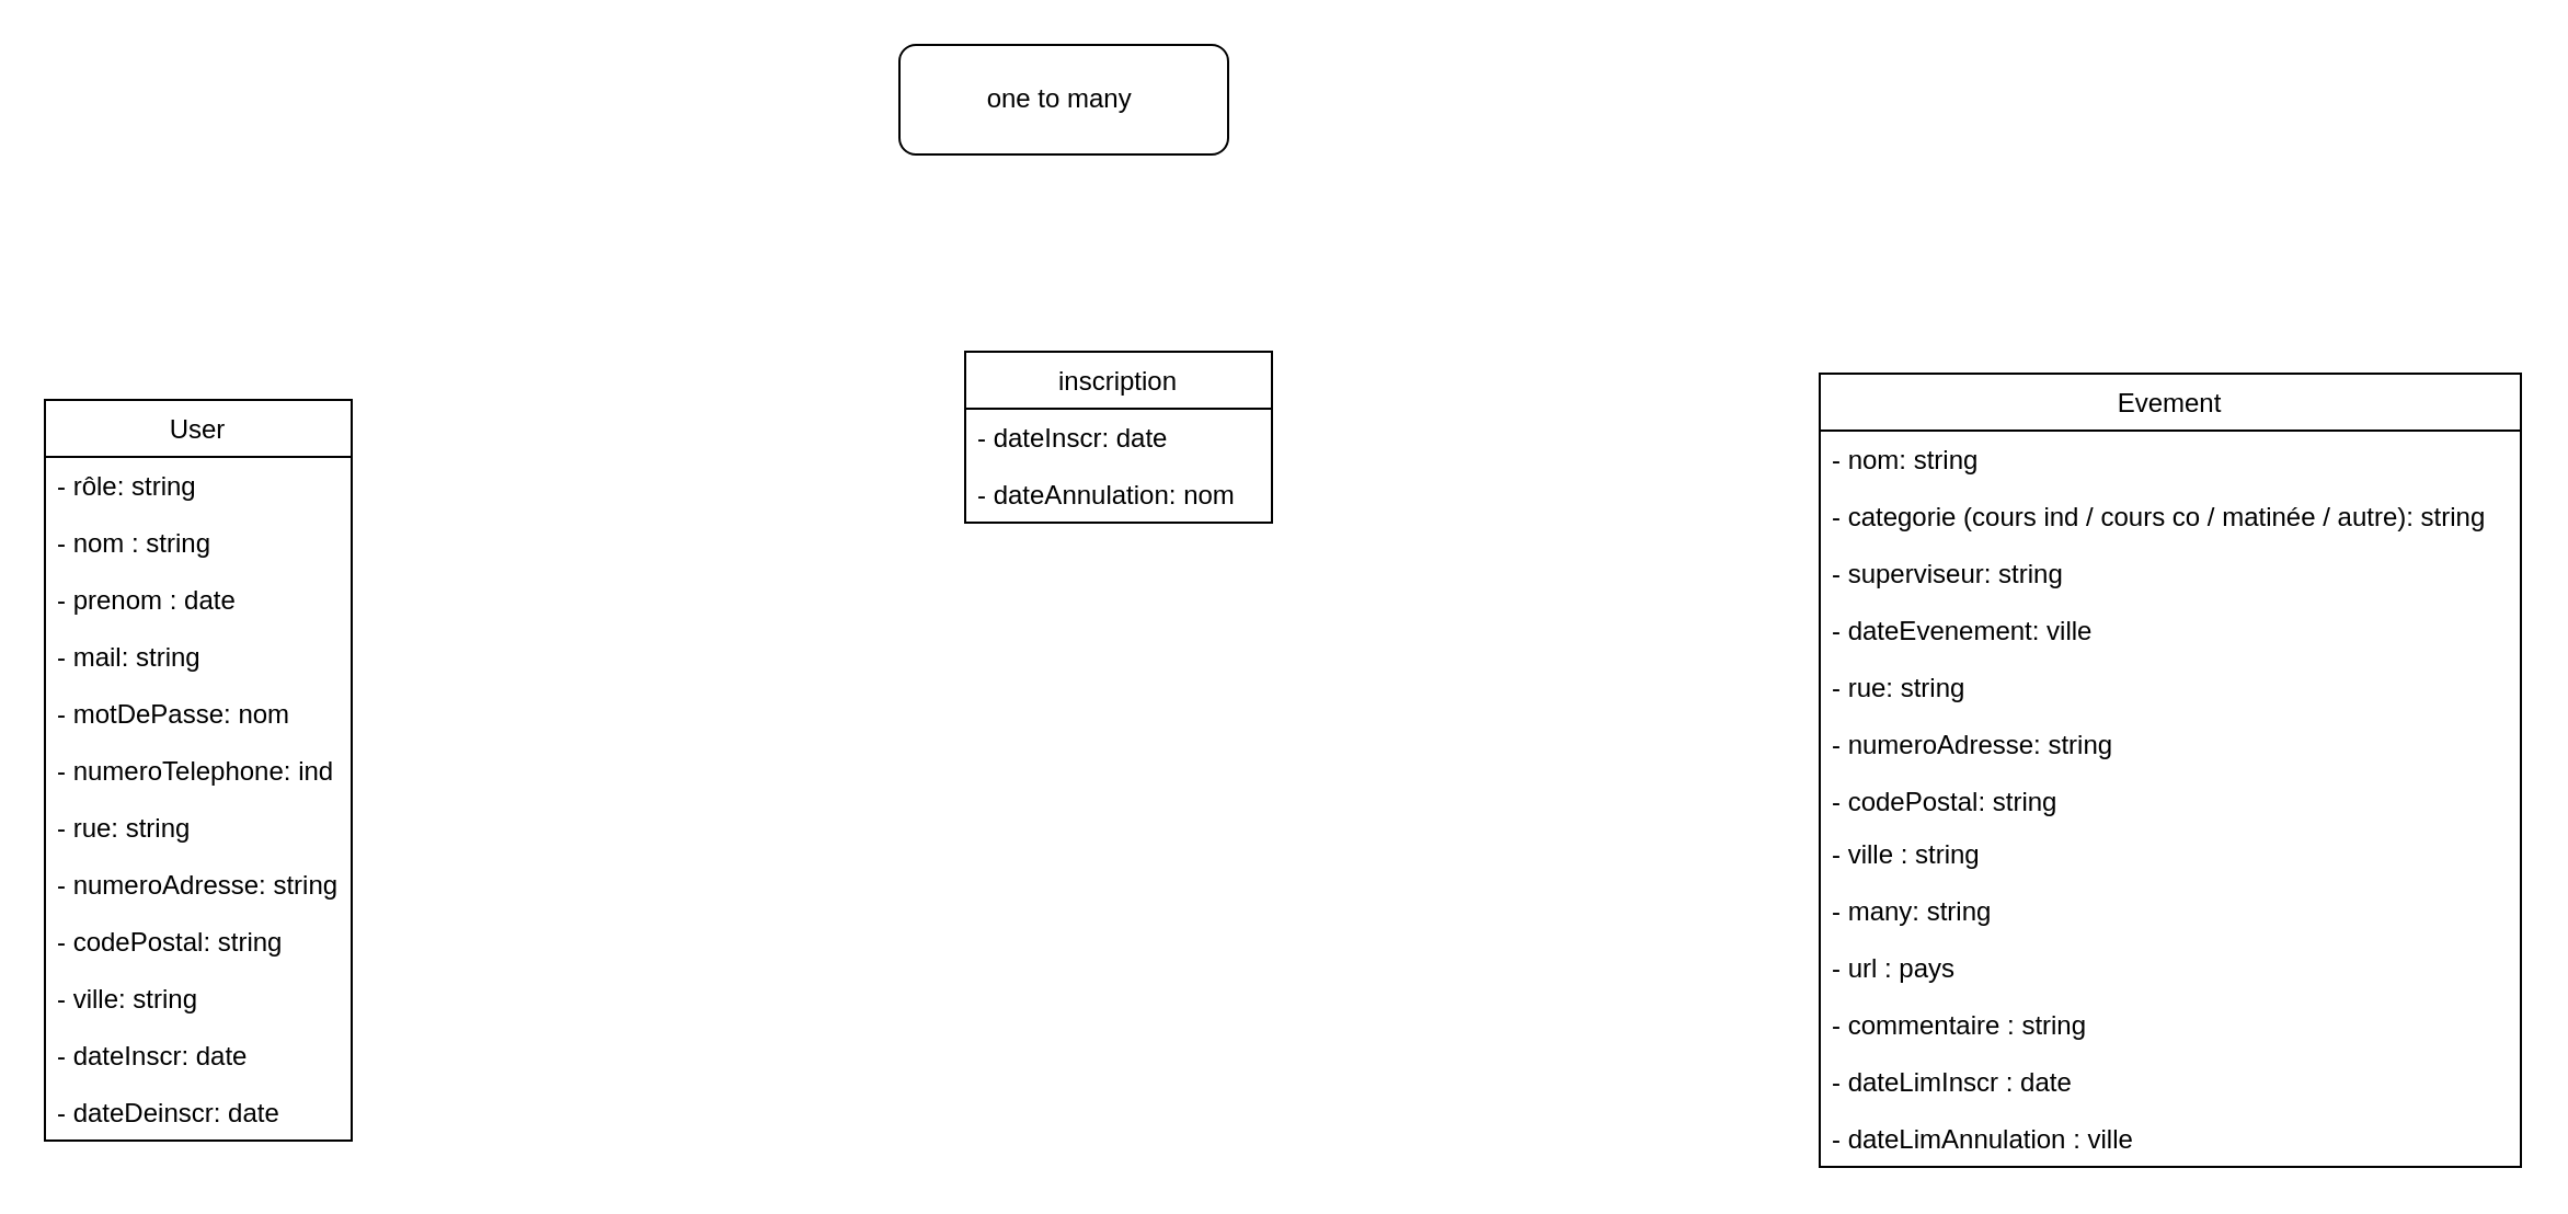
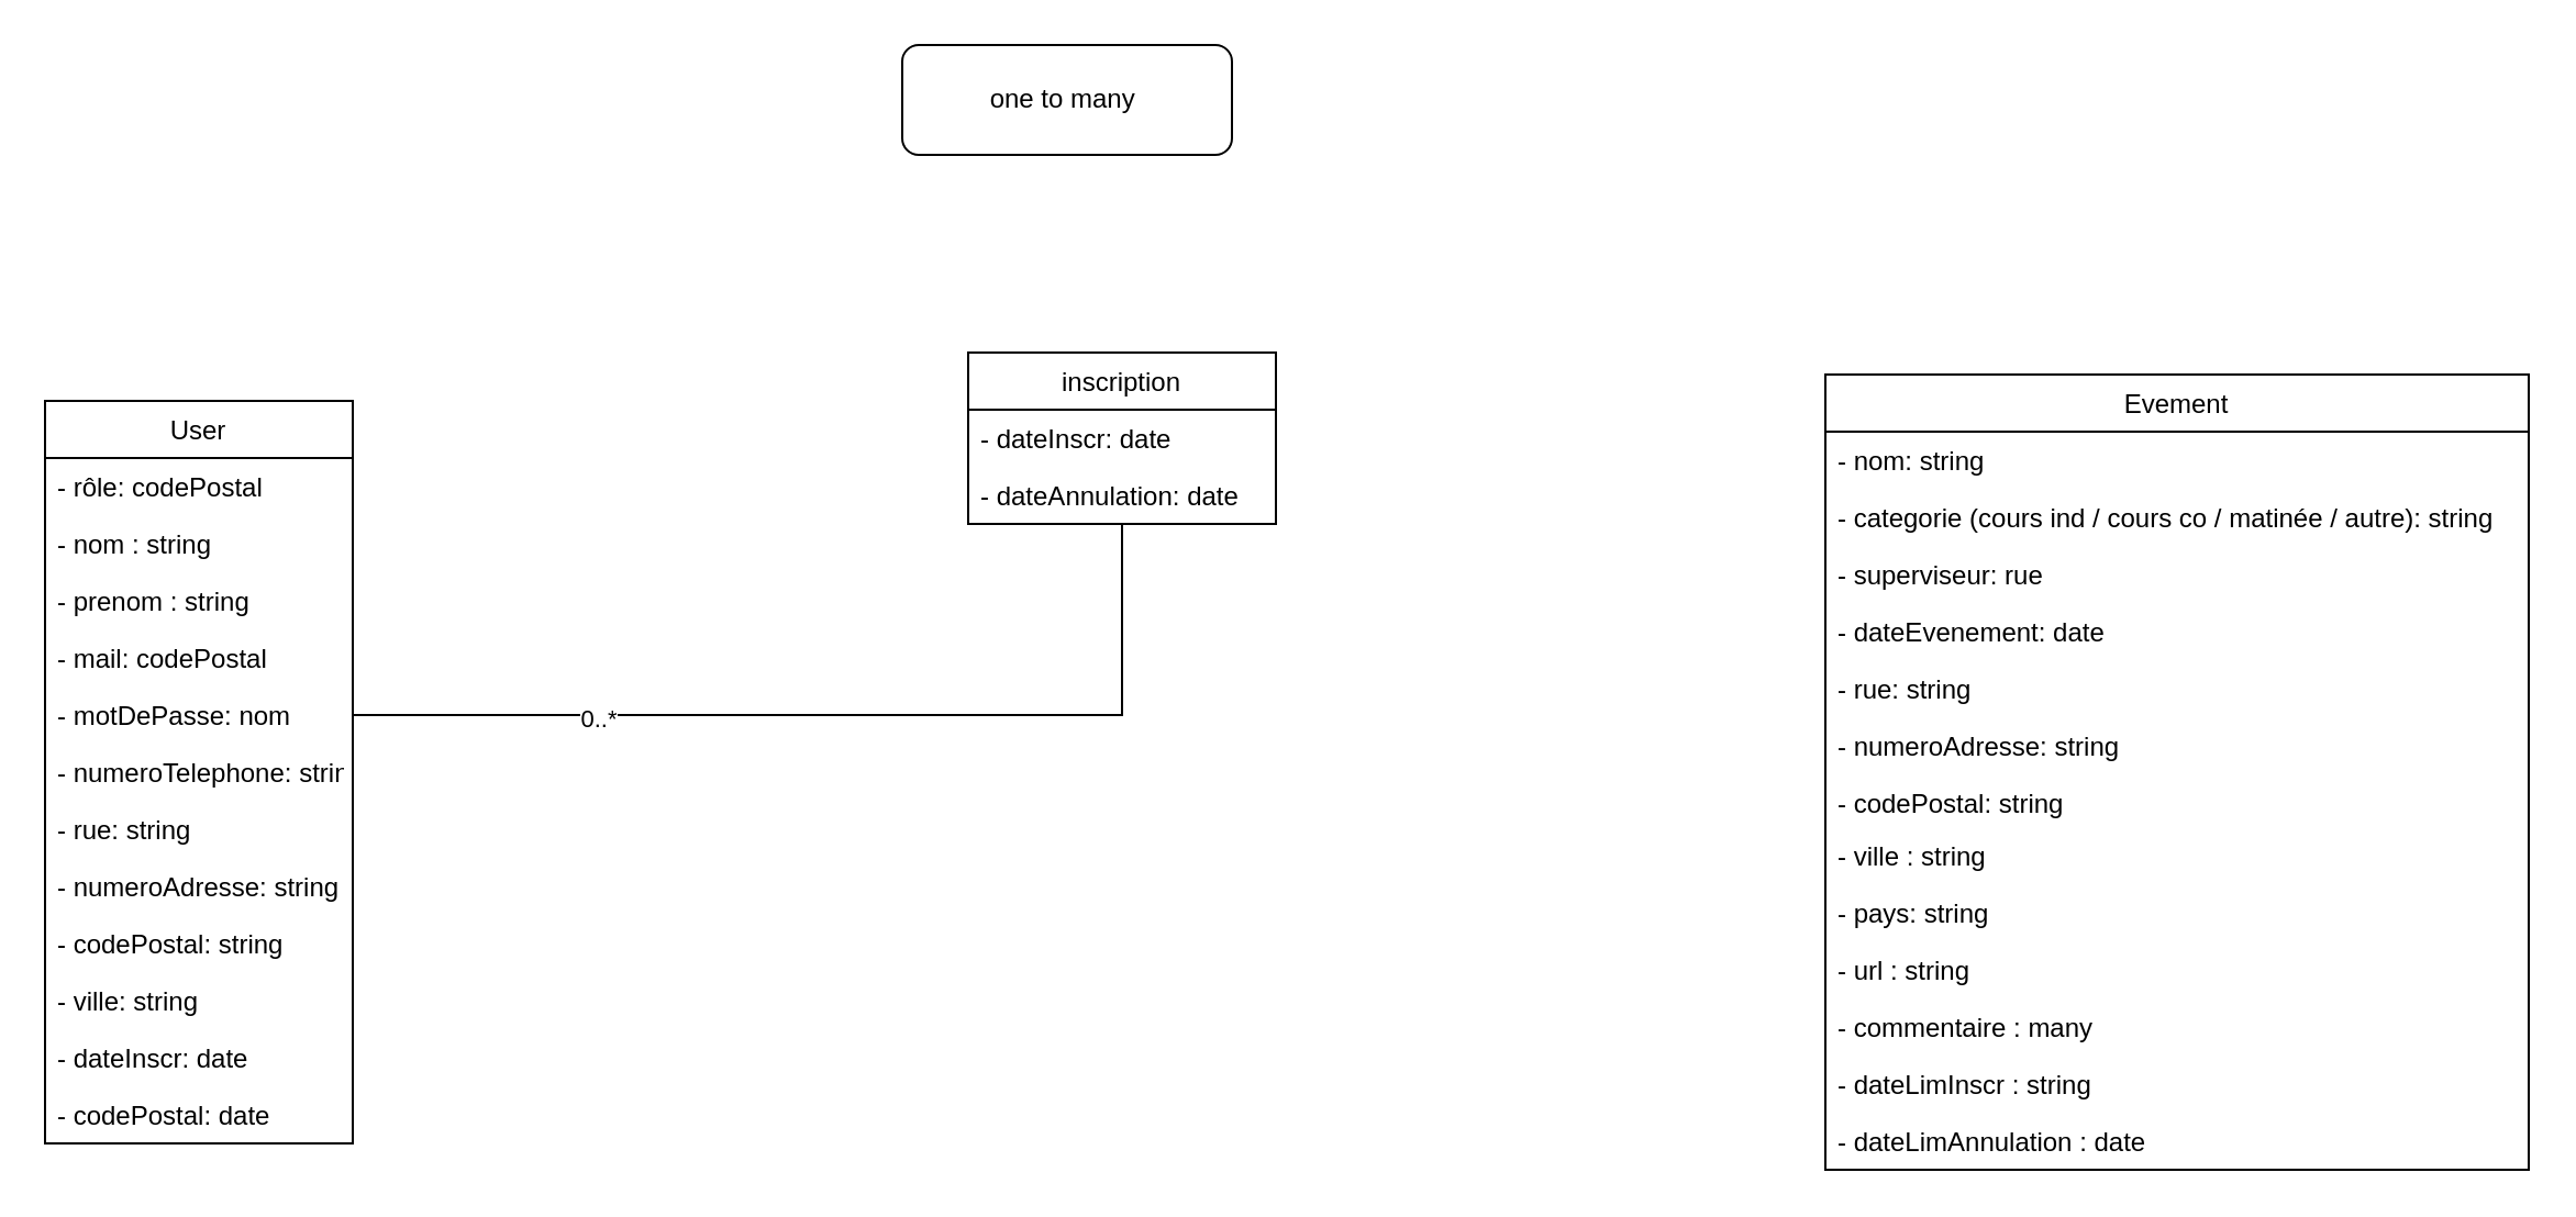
- <mxCell id="3" value="- rôle: string" style="text;strokeColor=none;fillColor=none;align=left;verticalAlign=top;spacingLeft=4;spacingRight=4;overflow=hidden;rotatable=0;points=[[0,0.5],[1,0.5]];portConstraint=eastwest;" parent="2" vertex="1"><mxGeometry y="26" width="140" height="26" as="geometry" /></mxCell>
+ <mxCell id="3" value="- rôle: codePostal" style="text;strokeColor=none;fillColor=none;align=left;verticalAlign=top;spacingLeft=4;spacingRight=4;overflow=hidden;rotatable=0;points=[[0,0.5],[1,0.5]];portConstraint=eastwest;" parent="2" vertex="1"><mxGeometry y="26" width="140" height="26" as="geometry" /></mxCell>
- <mxCell id="31" value="- dateAnnulation: nom" style="text;strokeColor=none;fillColor=none;align=left;verticalAlign=top;spacingLeft=4;spacingRight=4;overflow=hidden;rotatable=0;points=[[0,0.5],[1,0.5]];portConstraint=eastwest;" vertex="1" parent="29"><mxGeometry y="52" width="140" height="26" as="geometry" /></mxCell>
+ <mxCell id="31" value="- dateAnnulation: date" style="text;strokeColor=none;fillColor=none;align=left;verticalAlign=top;spacingLeft=4;spacingRight=4;overflow=hidden;rotatable=0;points=[[0,0.5],[1,0.5]];portConstraint=eastwest;" vertex="1" parent="29"><mxGeometry y="52" width="140" height="26" as="geometry" /></mxCell>
- <mxCell id="18" value="- superviseur: string" style="text;strokeColor=none;fillColor=none;align=left;verticalAlign=top;spacingLeft=4;spacingRight=4;overflow=hidden;rotatable=0;points=[[0,0.5],[1,0.5]];portConstraint=eastwest;" parent="15" vertex="1"><mxGeometry y="78" width="320" height="26" as="geometry" /></mxCell>
+ <mxCell id="18" value="- superviseur: rue" style="text;strokeColor=none;fillColor=none;align=left;verticalAlign=top;spacingLeft=4;spacingRight=4;overflow=hidden;rotatable=0;points=[[0,0.5],[1,0.5]];portConstraint=eastwest;" parent="15" vertex="1"><mxGeometry y="78" width="320" height="26" as="geometry" /></mxCell>
- <mxCell id="5" value="- prenom : date" style="text;strokeColor=none;fillColor=none;align=left;verticalAlign=top;spacingLeft=4;spacingRight=4;overflow=hidden;rotatable=0;points=[[0,0.5],[1,0.5]];portConstraint=eastwest;" parent="2" vertex="1"><mxGeometry y="78" width="140" height="26" as="geometry" /></mxCell>
+ <mxCell id="5" value="- prenom : string" style="text;strokeColor=none;fillColor=none;align=left;verticalAlign=top;spacingLeft=4;spacingRight=4;overflow=hidden;rotatable=0;points=[[0,0.5],[1,0.5]];portConstraint=eastwest;" parent="2" vertex="1"><mxGeometry y="78" width="140" height="26" as="geometry" /></mxCell>
- <mxCell id="19" value="- dateEvenement: ville" style="text;strokeColor=none;fillColor=none;align=left;verticalAlign=top;spacingLeft=4;spacingRight=4;overflow=hidden;rotatable=0;points=[[0,0.5],[1,0.5]];portConstraint=eastwest;" parent="15" vertex="1"><mxGeometry y="104" width="320" height="26" as="geometry" /></mxCell>
+ <mxCell id="19" value="- dateEvenement: date" style="text;strokeColor=none;fillColor=none;align=left;verticalAlign=top;spacingLeft=4;spacingRight=4;overflow=hidden;rotatable=0;points=[[0,0.5],[1,0.5]];portConstraint=eastwest;" parent="15" vertex="1"><mxGeometry y="104" width="320" height="26" as="geometry" /></mxCell>
- <mxCell id="6" value="- mail: string" style="text;strokeColor=none;fillColor=none;align=left;verticalAlign=top;spacingLeft=4;spacingRight=4;overflow=hidden;rotatable=0;points=[[0,0.5],[1,0.5]];portConstraint=eastwest;" parent="2" vertex="1"><mxGeometry y="104" width="140" height="26" as="geometry" /></mxCell>
+ <mxCell id="6" value="- mail: codePostal" style="text;strokeColor=none;fillColor=none;align=left;verticalAlign=top;spacingLeft=4;spacingRight=4;overflow=hidden;rotatable=0;points=[[0,0.5],[1,0.5]];portConstraint=eastwest;" parent="2" vertex="1"><mxGeometry y="104" width="140" height="26" as="geometry" /></mxCell>
+ <mxCell id="32" style="edgeStyle=orthogonalEdgeStyle;rounded=0;orthogonalLoop=1;jettySize=auto;html=1;endArrow=none;endFill=0;" parent="1" source="7" target="29" edge="1"><mxGeometry relative="1" as="geometry" /></mxCell>
+ <mxCell id="33" value="0..*" style="edgeLabel;html=1;align=center;verticalAlign=middle;resizable=0;points=[];" parent="32" vertex="1" connectable="0"><mxGeometry x="-0.494" y="-1" relative="1" as="geometry"><mxPoint as="offset" /></mxGeometry></mxCell>
- <mxCell id="8" value="- numeroTelephone: ind" style="text;strokeColor=none;fillColor=none;align=left;verticalAlign=top;spacingLeft=4;spacingRight=4;overflow=hidden;rotatable=0;points=[[0,0.5],[1,0.5]];portConstraint=eastwest;" parent="2" vertex="1"><mxGeometry y="156" width="140" height="26" as="geometry" /></mxCell>
+ <mxCell id="8" value="- numeroTelephone: string" style="text;strokeColor=none;fillColor=none;align=left;verticalAlign=top;spacingLeft=4;spacingRight=4;overflow=hidden;rotatable=0;points=[[0,0.5],[1,0.5]];portConstraint=eastwest;" parent="2" vertex="1"><mxGeometry y="156" width="140" height="26" as="geometry" /></mxCell>
- <mxCell id="24" value="- many: string" style="text;strokeColor=none;fillColor=none;align=left;verticalAlign=top;spacingLeft=4;spacingRight=4;overflow=hidden;rotatable=0;points=[[0,0.5],[1,0.5]];portConstraint=eastwest;" parent="15" vertex="1"><mxGeometry y="232" width="320" height="26" as="geometry" /></mxCell>
+ <mxCell id="24" value="- pays: string" style="text;strokeColor=none;fillColor=none;align=left;verticalAlign=top;spacingLeft=4;spacingRight=4;overflow=hidden;rotatable=0;points=[[0,0.5],[1,0.5]];portConstraint=eastwest;" parent="15" vertex="1"><mxGeometry y="232" width="320" height="26" as="geometry" /></mxCell>
- <mxCell id="25" value="- url : pays " style="text;strokeColor=none;fillColor=none;align=left;verticalAlign=top;spacingLeft=4;spacingRight=4;overflow=hidden;rotatable=0;points=[[0,0.5],[1,0.5]];portConstraint=eastwest;" parent="15" vertex="1"><mxGeometry y="258" width="320" height="26" as="geometry" /></mxCell>
+ <mxCell id="25" value="- url : string " style="text;strokeColor=none;fillColor=none;align=left;verticalAlign=top;spacingLeft=4;spacingRight=4;overflow=hidden;rotatable=0;points=[[0,0.5],[1,0.5]];portConstraint=eastwest;" parent="15" vertex="1"><mxGeometry y="258" width="320" height="26" as="geometry" /></mxCell>
- <mxCell id="26" value="- commentaire : string " style="text;strokeColor=none;fillColor=none;align=left;verticalAlign=top;spacingLeft=4;spacingRight=4;overflow=hidden;rotatable=0;points=[[0,0.5],[1,0.5]];portConstraint=eastwest;" parent="15" vertex="1"><mxGeometry y="284" width="320" height="26" as="geometry" /></mxCell>
+ <mxCell id="26" value="- commentaire : many " style="text;strokeColor=none;fillColor=none;align=left;verticalAlign=top;spacingLeft=4;spacingRight=4;overflow=hidden;rotatable=0;points=[[0,0.5],[1,0.5]];portConstraint=eastwest;" parent="15" vertex="1"><mxGeometry y="284" width="320" height="26" as="geometry" /></mxCell>
- <mxCell id="27" value="- dateLimInscr : date" style="text;strokeColor=none;fillColor=none;align=left;verticalAlign=top;spacingLeft=4;spacingRight=4;overflow=hidden;rotatable=0;points=[[0,0.5],[1,0.5]];portConstraint=eastwest;" parent="15" vertex="1"><mxGeometry y="310" width="320" height="26" as="geometry" /></mxCell>
+ <mxCell id="27" value="- dateLimInscr : string" style="text;strokeColor=none;fillColor=none;align=left;verticalAlign=top;spacingLeft=4;spacingRight=4;overflow=hidden;rotatable=0;points=[[0,0.5],[1,0.5]];portConstraint=eastwest;" parent="15" vertex="1"><mxGeometry y="310" width="320" height="26" as="geometry" /></mxCell>
- <mxCell id="14" value="- dateDeinscr: date " style="text;strokeColor=none;fillColor=none;align=left;verticalAlign=top;spacingLeft=4;spacingRight=4;overflow=hidden;rotatable=0;points=[[0,0.5],[1,0.5]];portConstraint=eastwest;" vertex="1" parent="2"><mxGeometry y="312" width="140" height="26" as="geometry" /></mxCell>
+ <mxCell id="14" value="- codePostal: date " style="text;strokeColor=none;fillColor=none;align=left;verticalAlign=top;spacingLeft=4;spacingRight=4;overflow=hidden;rotatable=0;points=[[0,0.5],[1,0.5]];portConstraint=eastwest;" vertex="1" parent="2"><mxGeometry y="312" width="140" height="26" as="geometry" /></mxCell>
- <mxCell id="28" value="- dateLimAnnulation : ville" style="text;strokeColor=none;fillColor=none;align=left;verticalAlign=top;spacingLeft=4;spacingRight=4;overflow=hidden;rotatable=0;points=[[0,0.5],[1,0.5]];portConstraint=eastwest;" parent="15" vertex="1"><mxGeometry y="336" width="320" height="26" as="geometry" /></mxCell>
+ <mxCell id="28" value="- dateLimAnnulation : date" style="text;strokeColor=none;fillColor=none;align=left;verticalAlign=top;spacingLeft=4;spacingRight=4;overflow=hidden;rotatable=0;points=[[0,0.5],[1,0.5]];portConstraint=eastwest;" parent="15" vertex="1"><mxGeometry y="336" width="320" height="26" as="geometry" /></mxCell>
